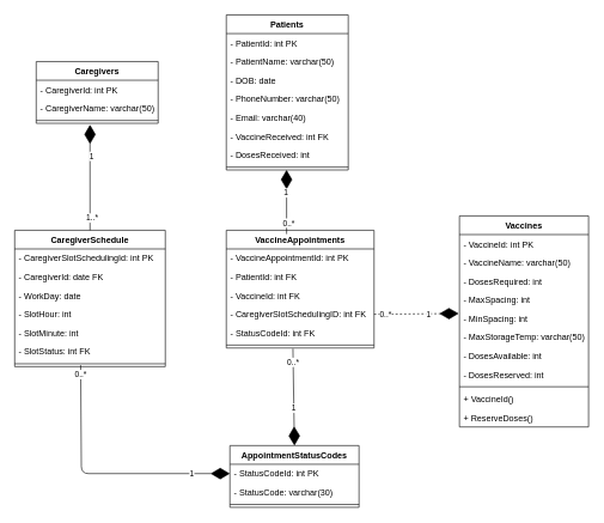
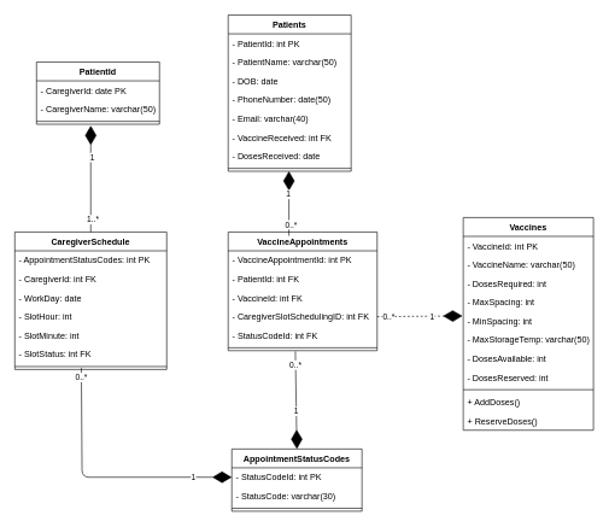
- <mxCell id="2" value="Caregivers" style="swimlane;fontStyle=1;align=center;verticalAlign=top;childLayout=stackLayout;horizontal=1;startSize=26;horizontalStack=0;resizeParent=1;resizeParentMax=0;resizeLast=0;collapsible=1;marginBottom=0;" vertex="1" parent="1"><mxGeometry x="50" y="85" width="170" height="86" as="geometry" /></mxCell>
+ <mxCell id="2" value="PatientId" style="swimlane;fontStyle=1;align=center;verticalAlign=top;childLayout=stackLayout;horizontal=1;startSize=26;horizontalStack=0;resizeParent=1;resizeParentMax=0;resizeLast=0;collapsible=1;marginBottom=0;" vertex="1" parent="1"><mxGeometry x="50" y="85" width="170" height="86" as="geometry" /></mxCell>
- <mxCell id="3" value="- CaregiverId: int PK" style="text;strokeColor=none;fillColor=none;align=left;verticalAlign=top;spacingLeft=4;spacingRight=4;overflow=hidden;rotatable=0;points=[[0,0.5],[1,0.5]];portConstraint=eastwest;" vertex="1" parent="2"><mxGeometry y="26" width="170" height="26" as="geometry" /></mxCell>
+ <mxCell id="3" value="- CaregiverId: date PK" style="text;strokeColor=none;fillColor=none;align=left;verticalAlign=top;spacingLeft=4;spacingRight=4;overflow=hidden;rotatable=0;points=[[0,0.5],[1,0.5]];portConstraint=eastwest;" vertex="1" parent="2"><mxGeometry y="26" width="170" height="26" as="geometry" /></mxCell>
- <mxCell id="29" value="- PhoneNumber: varchar(50)" style="text;strokeColor=none;fillColor=none;align=left;verticalAlign=top;spacingLeft=4;spacingRight=4;overflow=hidden;rotatable=0;points=[[0,0.5],[1,0.5]];portConstraint=eastwest;" vertex="1" parent="25"><mxGeometry y="104" width="170" height="26" as="geometry" /></mxCell>
+ <mxCell id="29" value="- PhoneNumber: date(50)" style="text;strokeColor=none;fillColor=none;align=left;verticalAlign=top;spacingLeft=4;spacingRight=4;overflow=hidden;rotatable=0;points=[[0,0.5],[1,0.5]];portConstraint=eastwest;" vertex="1" parent="25"><mxGeometry y="104" width="170" height="26" as="geometry" /></mxCell>
- <mxCell id="32" value="- DosesReceived: int" style="text;align=left;verticalAlign=top;spacingLeft=4;spacingRight=4;overflow=hidden;rotatable=0;points=[[0,0.5],[1,0.5]];portConstraint=eastwest;" vertex="1" parent="25"><mxGeometry y="182" width="170" height="26" as="geometry" /></mxCell>
+ <mxCell id="32" value="- DosesReceived: date" style="text;align=left;verticalAlign=top;spacingLeft=4;spacingRight=4;overflow=hidden;rotatable=0;points=[[0,0.5],[1,0.5]];portConstraint=eastwest;" vertex="1" parent="25"><mxGeometry y="182" width="170" height="26" as="geometry" /></mxCell>
- <mxCell id="11" value="- CaregiverSlotSchedulingId: int PK" style="text;strokeColor=none;fillColor=none;align=left;verticalAlign=top;spacingLeft=4;spacingRight=4;overflow=hidden;rotatable=0;points=[[0,0.5],[1,0.5]];portConstraint=eastwest;" vertex="1" parent="10"><mxGeometry y="26" width="210" height="26" as="geometry" /></mxCell>
+ <mxCell id="11" value="- AppointmentStatusCodes: int PK" style="text;strokeColor=none;fillColor=none;align=left;verticalAlign=top;spacingLeft=4;spacingRight=4;overflow=hidden;rotatable=0;points=[[0,0.5],[1,0.5]];portConstraint=eastwest;" vertex="1" parent="10"><mxGeometry y="26" width="210" height="26" as="geometry" /></mxCell>
- <mxCell id="12" value="- CaregiverId: date FK" style="text;strokeColor=none;fillColor=none;align=left;verticalAlign=top;spacingLeft=4;spacingRight=4;overflow=hidden;rotatable=0;points=[[0,0.5],[1,0.5]];portConstraint=eastwest;" vertex="1" parent="10"><mxGeometry y="52" width="210" height="26" as="geometry" /></mxCell>
+ <mxCell id="12" value="- CaregiverId: int FK" style="text;strokeColor=none;fillColor=none;align=left;verticalAlign=top;spacingLeft=4;spacingRight=4;overflow=hidden;rotatable=0;points=[[0,0.5],[1,0.5]];portConstraint=eastwest;" vertex="1" parent="10"><mxGeometry y="52" width="210" height="26" as="geometry" /></mxCell>
- <mxCell id="44" value="+ VaccineId()" style="text;strokeColor=none;fillColor=none;align=left;verticalAlign=top;spacingLeft=4;spacingRight=4;overflow=hidden;rotatable=0;points=[[0,0.5],[1,0.5]];portConstraint=eastwest;" vertex="1" parent="34"><mxGeometry y="242" width="180" height="26" as="geometry" /></mxCell>
+ <mxCell id="44" value="+ AddDoses()" style="text;strokeColor=none;fillColor=none;align=left;verticalAlign=top;spacingLeft=4;spacingRight=4;overflow=hidden;rotatable=0;points=[[0,0.5],[1,0.5]];portConstraint=eastwest;" vertex="1" parent="34"><mxGeometry y="242" width="180" height="26" as="geometry" /></mxCell>
